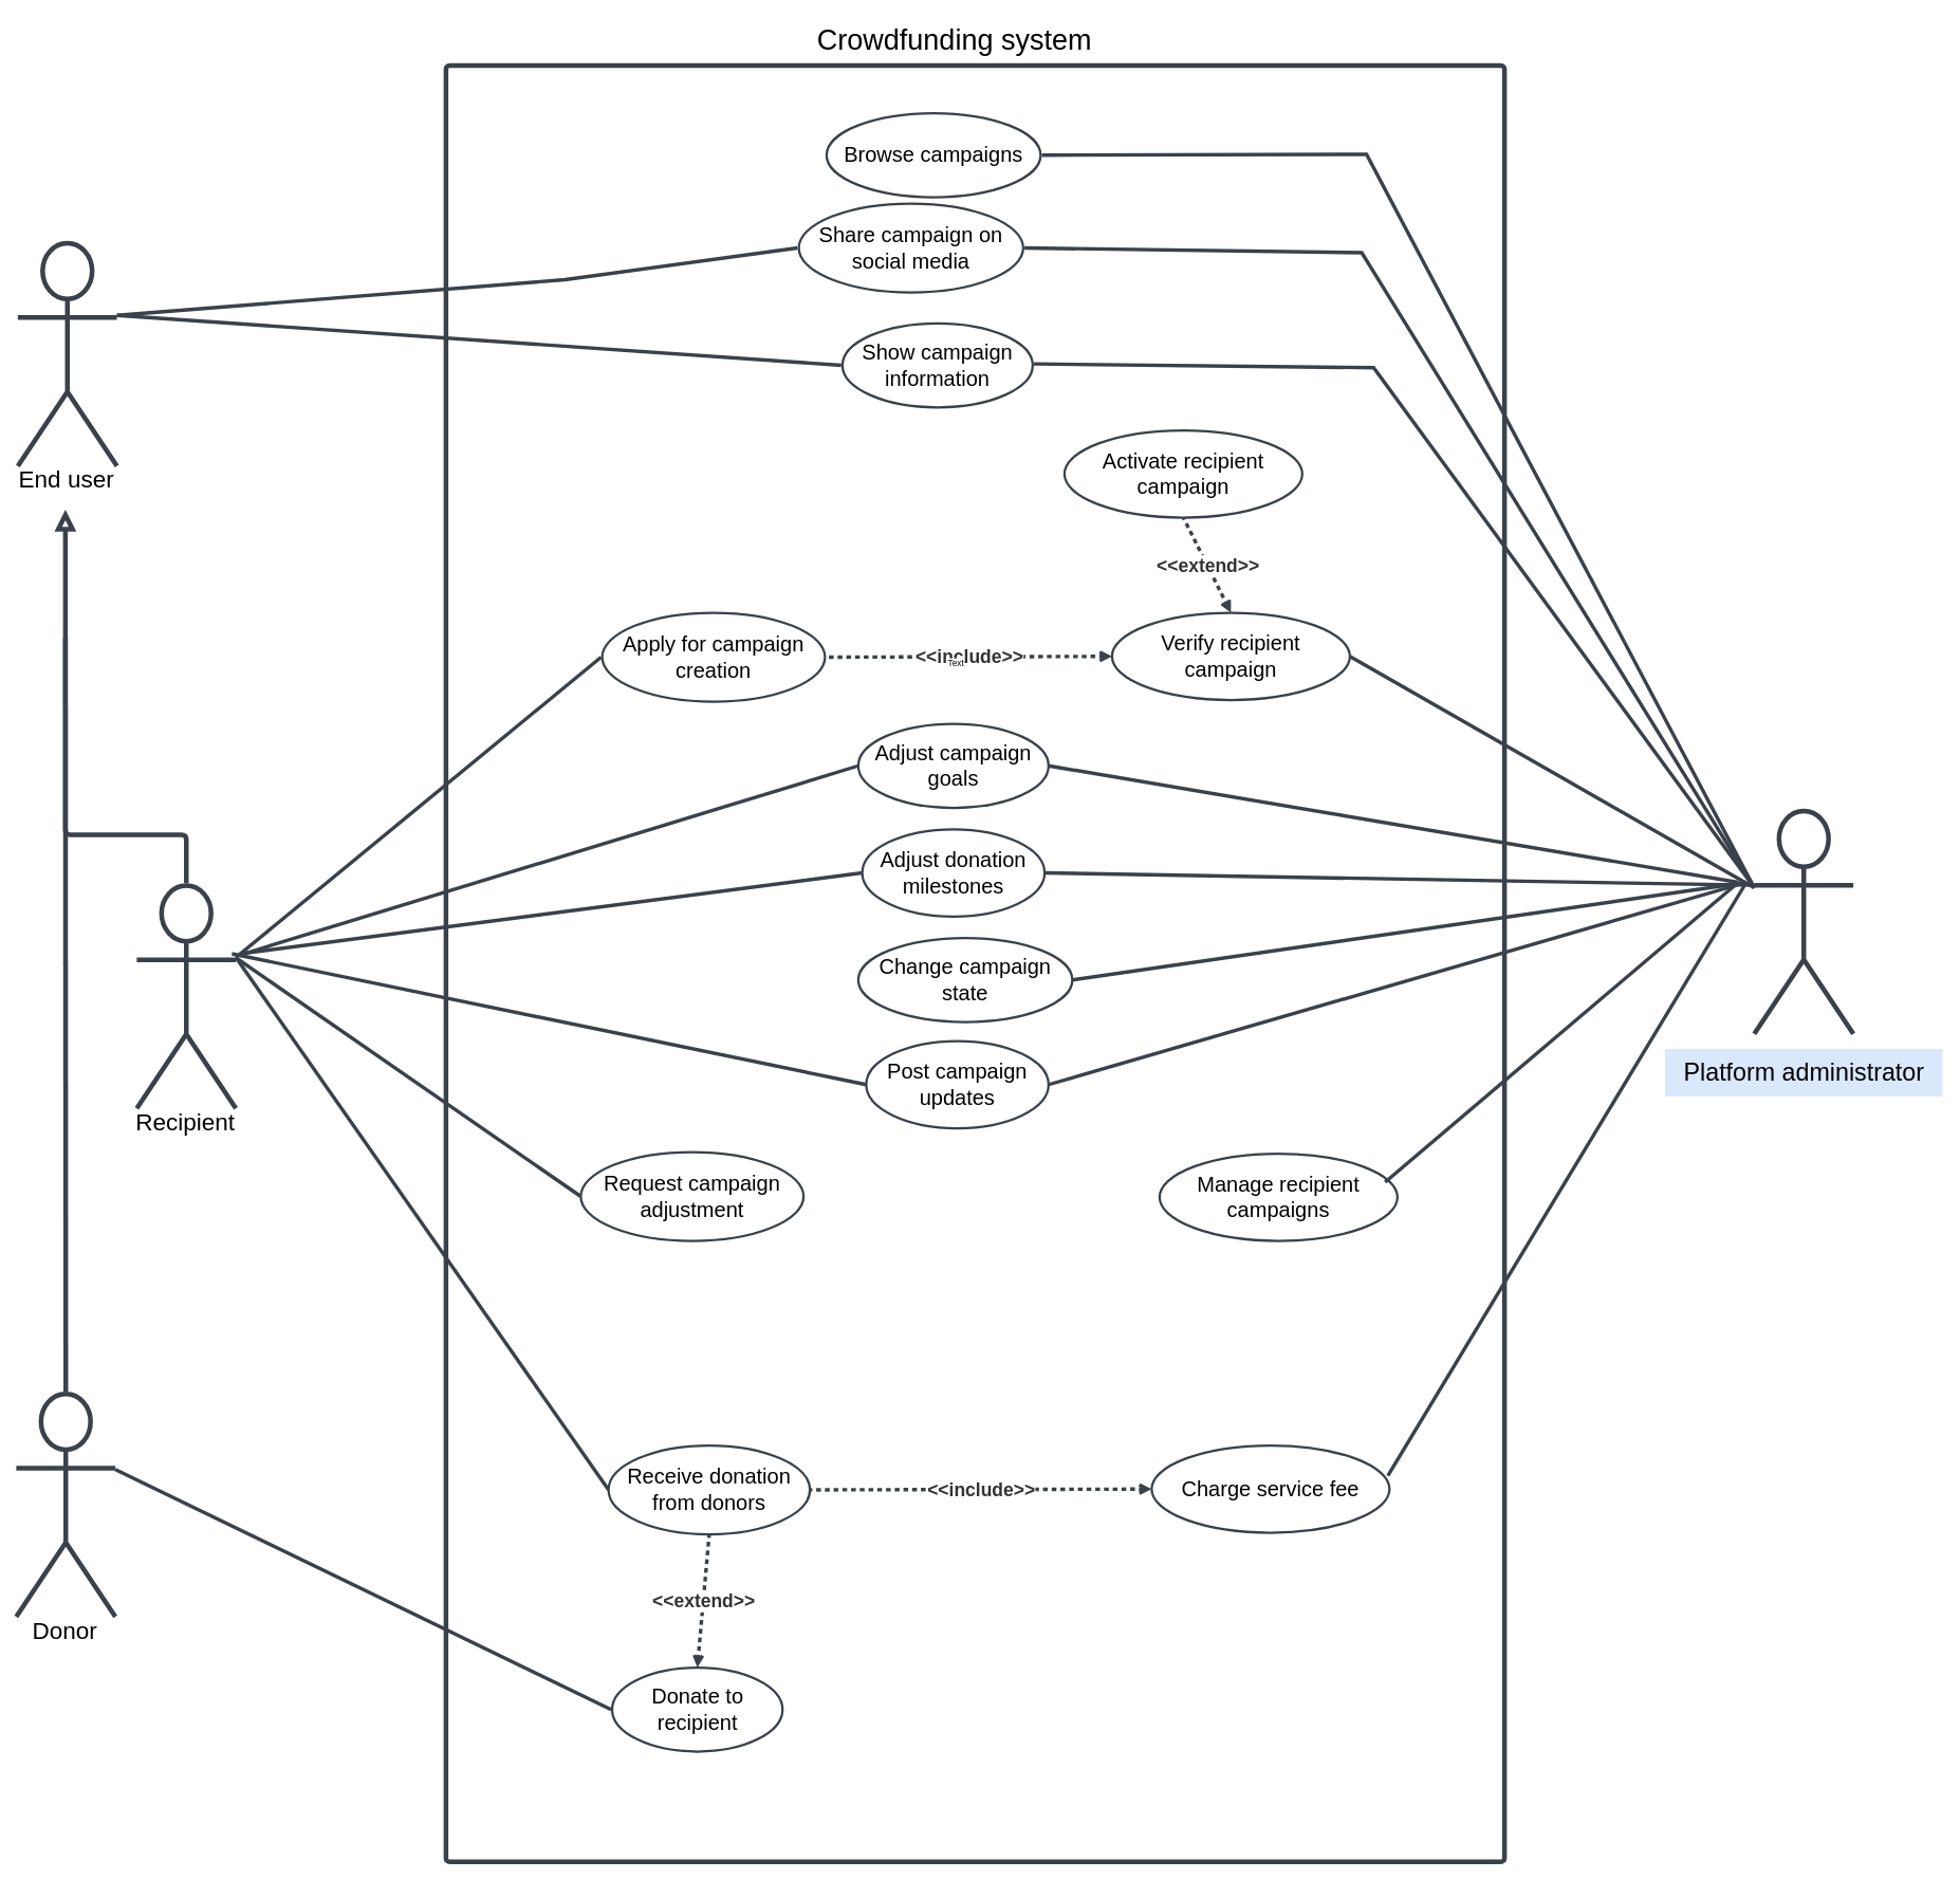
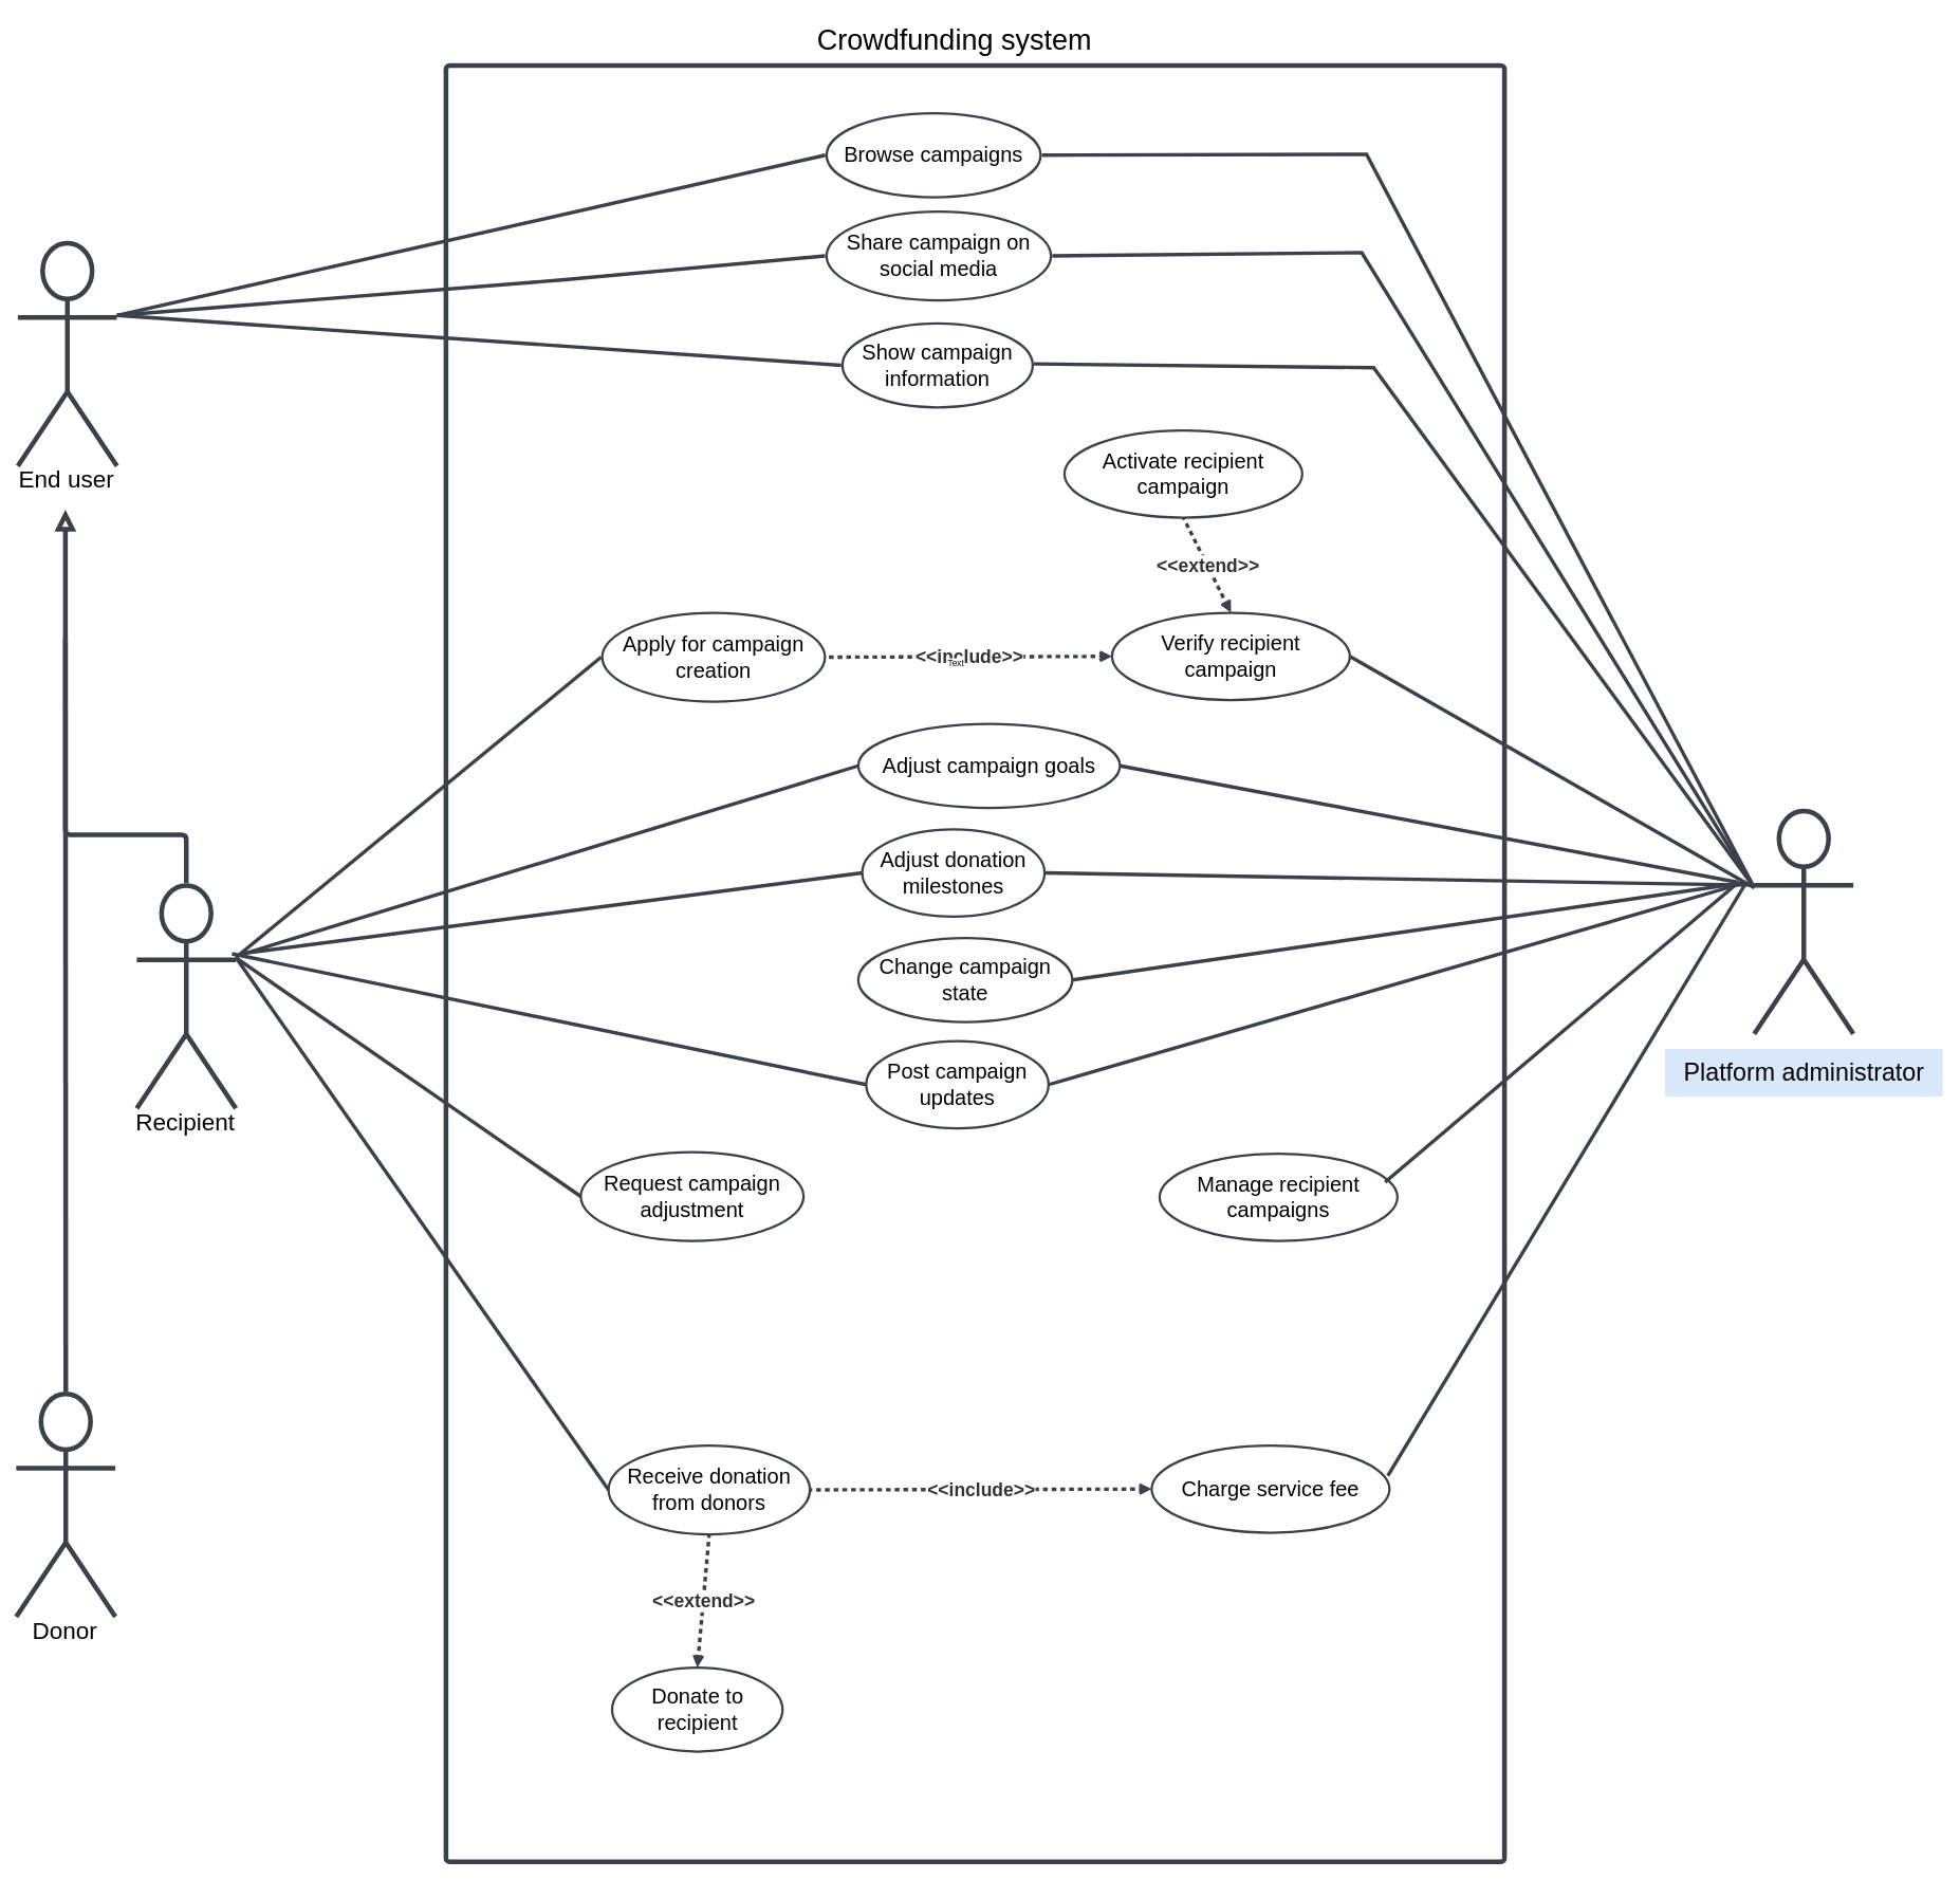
+ <mxCell id="36" value="" style="html=1;jettySize=18;whiteSpace=wrap;fontSize=13;strokeColor=#3a414a;strokeOpacity=100;strokeWidth=4.5;rounded=0;startArrow=none;endArrow=none;exitX=1;exitY=0.324;exitPerimeter=0;entryX=-0.006;entryY=0.5;entryPerimeter=0;lucidId=I_exgRmPpKbD;" parent="1" source="28" target="33" edge="1"><mxGeometry width="100" height="100" relative="1" as="geometry"><Array as="points" /></mxGeometry></mxCell>
- <mxCell id="34" value="Share campaign on social media" style="html=1;overflow=block;blockSpacing=1;whiteSpace=wrap;ellipse;fontSize=26.7;spacing=3.8;strokeColor=#3a414a;strokeOpacity=100;fillOpacity=100;rounded=1;absoluteArcSize=1;arcSize=9;fillColor=#ffffff;strokeWidth=3;lucidId=PUexNbSzLbAR;" parent="1" vertex="1"><mxGeometry x="1007" y="256" width="283" height="112" as="geometry" /></mxCell>
+ <mxCell id="34" value="Share campaign on social media" style="html=1;overflow=block;blockSpacing=1;whiteSpace=wrap;ellipse;fontSize=26.7;spacing=3.8;strokeColor=#3a414a;strokeOpacity=100;fillOpacity=100;rounded=1;absoluteArcSize=1;arcSize=9;fillColor=#ffffff;strokeWidth=3;lucidId=PUexNbSzLbAR;" parent="1" vertex="1"><mxGeometry x="1042" y="266" width="283" height="112" as="geometry" /></mxCell>
- <mxCell id="3" value="Adjust campaign goals" style="html=1;overflow=block;blockSpacing=1;whiteSpace=wrap;ellipse;fontSize=26.7;spacing=3.8;strokeColor=#3a414a;strokeOpacity=100;fillOpacity=100;rounded=1;absoluteArcSize=1;arcSize=9;fillColor=#ffffff;strokeWidth=3;lucidId=4WexlhnXaa_o;" parent="2" vertex="1"><mxGeometry x="520" y="830" width="240" height="106" as="geometry" /></mxCell>
+ <mxCell id="3" value="Adjust campaign goals" style="html=1;overflow=block;blockSpacing=1;whiteSpace=wrap;ellipse;fontSize=26.7;spacing=3.8;strokeColor=#3a414a;strokeOpacity=100;fillOpacity=100;rounded=1;absoluteArcSize=1;arcSize=9;fillColor=#ffffff;strokeWidth=3;lucidId=4WexlhnXaa_o;" parent="2" vertex="1"><mxGeometry x="520" y="830" width="330" height="106" as="geometry" /></mxCell>
- <mxCell id="44" value="" style="html=1;jettySize=18;whiteSpace=wrap;fontSize=13;strokeColor=#3a414a;strokeOpacity=100;strokeWidth=4.5;rounded=0;startArrow=none;endArrow=none;exitX=-0.006;exitY=0.5;exitPerimeter=0;entryX=1;entryY=0.339;entryPerimeter=0;lucidId=FCfxjPOnH9NR;" parent="1" source="10" target="29" edge="1"><mxGeometry width="100" height="100" relative="1" as="geometry"><Array as="points" /></mxGeometry></mxCell>
